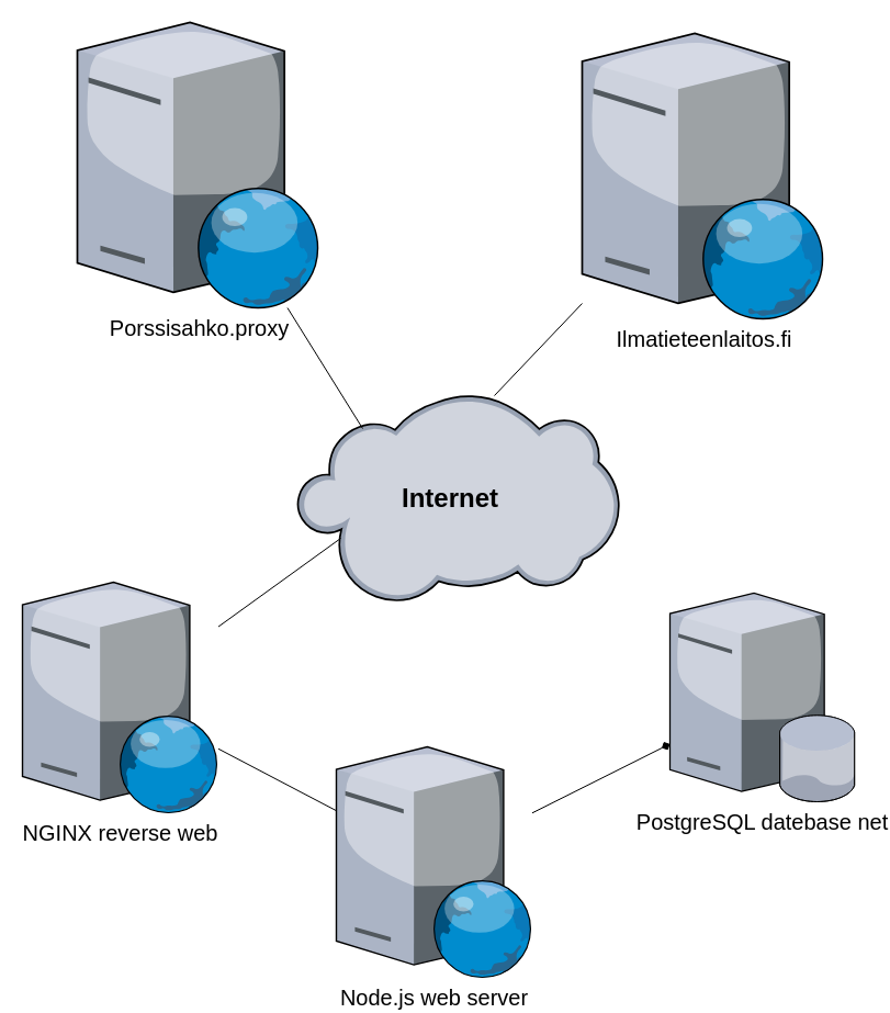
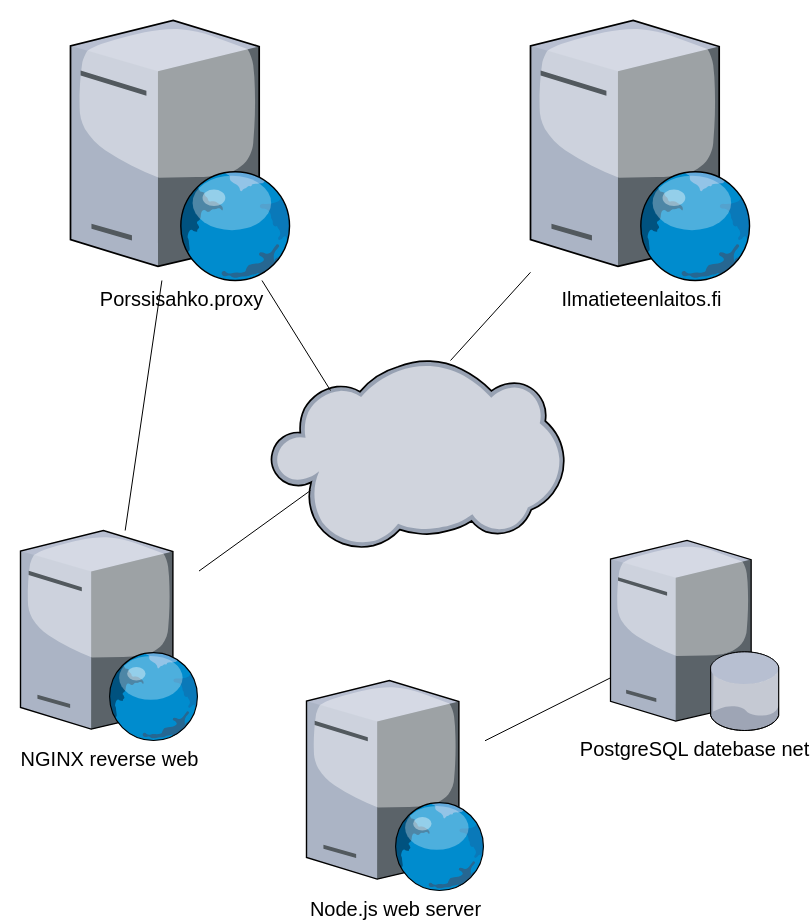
- <mxCell id="3" value="&lt;font style=&quot;font-size: 20px;&quot;&gt;Ilmatieteenlaitos.fi&lt;/font&gt;" style="verticalLabelPosition=bottom;sketch=0;aspect=fixed;html=1;verticalAlign=top;strokeColor=none;align=center;outlineConnect=0;shape=mxgraph.citrix.web_server;" vertex="1" parent="1"><mxGeometry x="530" y="30" width="221" height="260" as="geometry" /></mxCell>
+ <mxCell id="3" value="&lt;font style=&quot;font-size: 20px;&quot;&gt;Ilmatieteenlaitos.fi&lt;/font&gt;" style="verticalLabelPosition=bottom;sketch=0;aspect=fixed;html=1;verticalAlign=top;strokeColor=none;align=center;outlineConnect=0;shape=mxgraph.citrix.web_server;" vertex="1" parent="1"><mxGeometry x="530" y="20" width="221" height="260" as="geometry" /></mxCell>
- <mxCell id="6" value="Internet&lt;br&gt;" style="text;html=1;strokeColor=none;fillColor=none;align=center;verticalAlign=middle;whiteSpace=wrap;rounded=0;fontStyle=1;fontSize=24;" vertex="1" parent="4"><mxGeometry x="110" y="80.89" width="60" height="30" as="geometry" /></mxCell>
- <mxCell id="14" value="" style="endArrow=diamond;html=1;rounded=0;" edge="1" parent="1" source="8" target="9"><mxGeometry width="50" height="50" relative="1" as="geometry"><mxPoint x="510" y="690" as="sourcePoint" /><mxPoint x="550" y="650" as="targetPoint" /></mxGeometry></mxCell>
+ <mxCell id="14" value="" style="endArrow=none;html=1;rounded=0;" edge="1" parent="1" source="8" target="9"><mxGeometry width="50" height="50" relative="1" as="geometry"><mxPoint x="510" y="690" as="sourcePoint" /><mxPoint x="550" y="650" as="targetPoint" /></mxGeometry></mxCell>
- <mxCell id="13" value="" style="endArrow=none;html=1;rounded=0;" edge="1" parent="1" source="7" target="8"><mxGeometry width="50" height="50" relative="1" as="geometry"><mxPoint x="370" y="550" as="sourcePoint" /><mxPoint x="420" y="500" as="targetPoint" /></mxGeometry></mxCell>
+ <mxCell id="13" value="" style="endArrow=none;html=1;rounded=0;" edge="1" parent="1" source="7" target="2"><mxGeometry width="50" height="50" relative="1" as="geometry"><mxPoint x="370" y="550" as="sourcePoint" /><mxPoint x="420" y="500" as="targetPoint" /></mxGeometry></mxCell>
